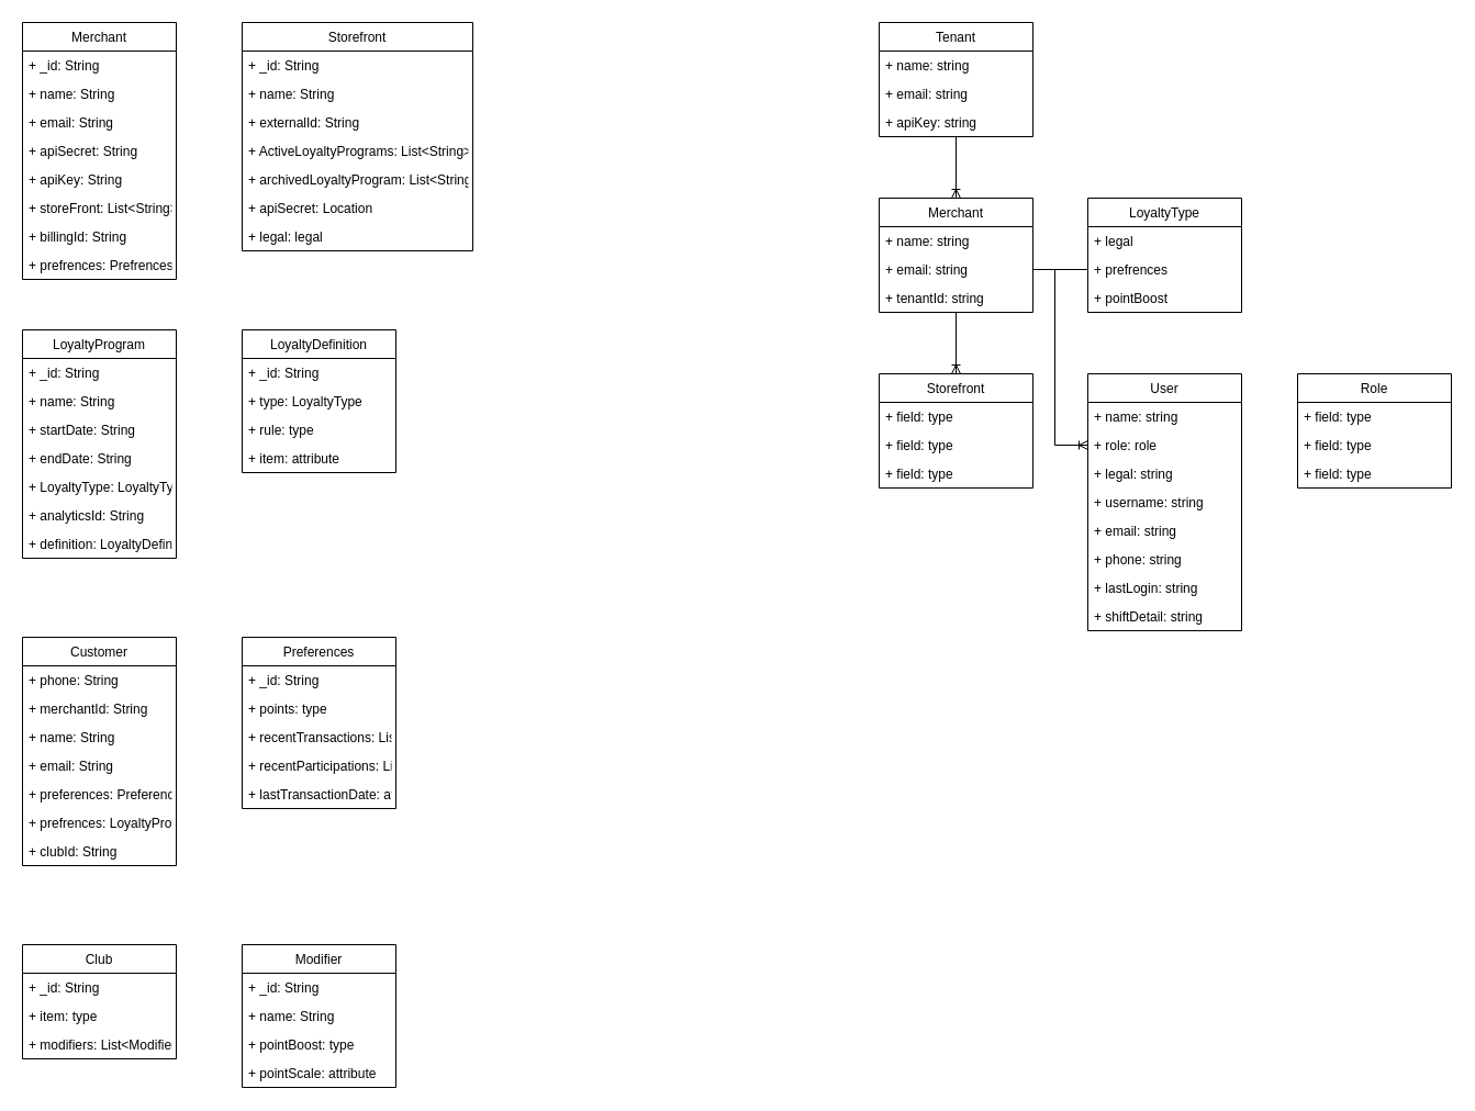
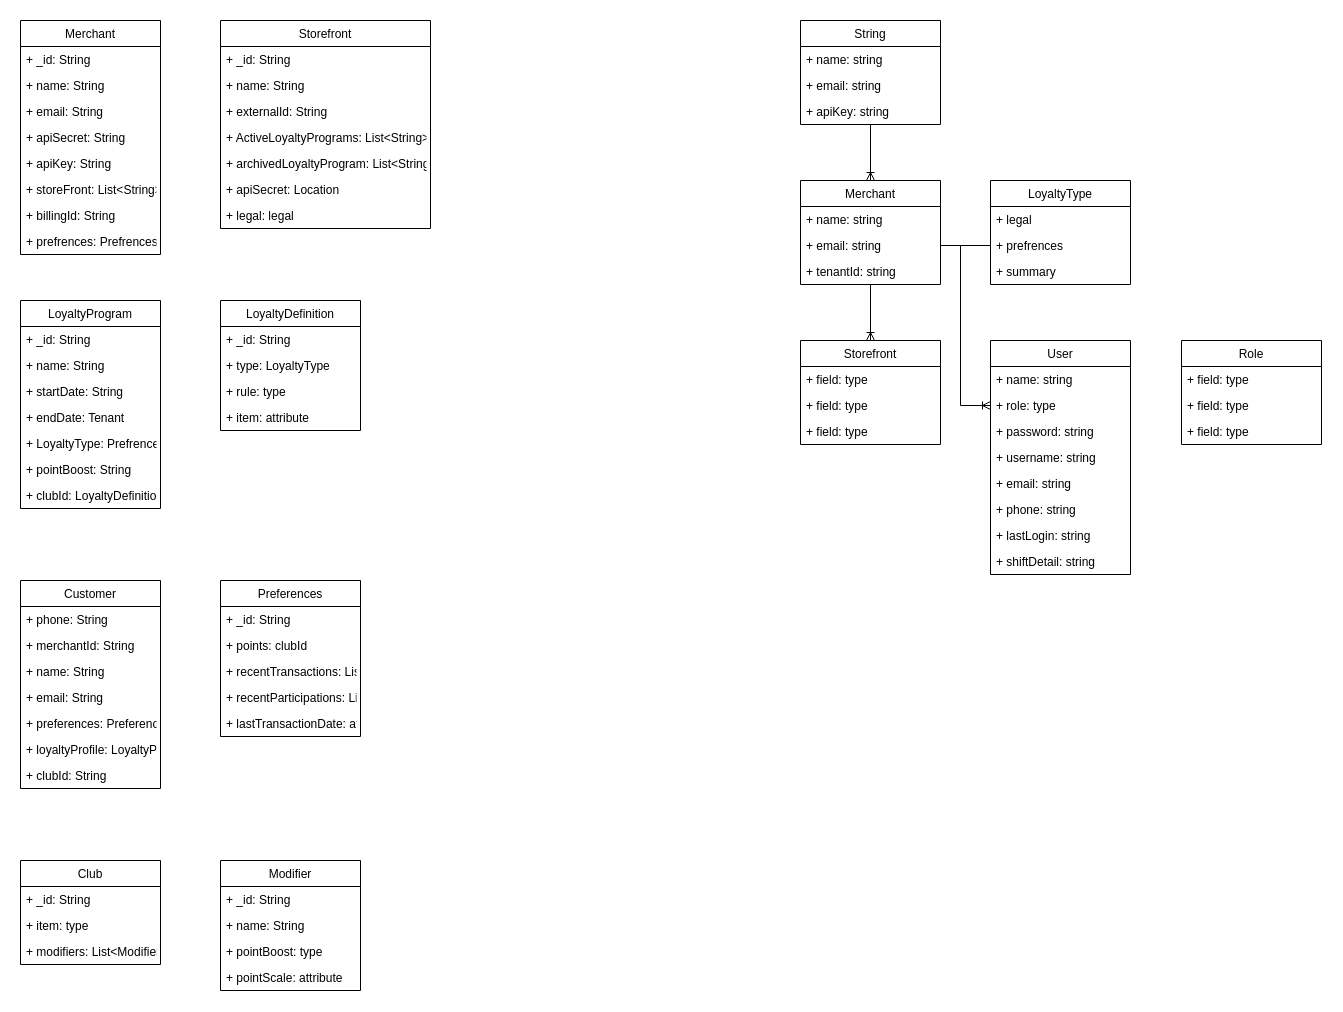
- <mxCell id="55" value="Tenant" style="swimlane;fontStyle=0;childLayout=stackLayout;horizontal=1;startSize=26;fillColor=none;horizontalStack=0;resizeParent=1;resizeParentMax=0;resizeLast=0;collapsible=1;marginBottom=0;" parent="1" vertex="1"><mxGeometry x="800" y="20" width="140" height="104" as="geometry" /></mxCell>
+ <mxCell id="55" value="String" style="swimlane;fontStyle=0;childLayout=stackLayout;horizontal=1;startSize=26;fillColor=none;horizontalStack=0;resizeParent=1;resizeParentMax=0;resizeLast=0;collapsible=1;marginBottom=0;" parent="1" vertex="1"><mxGeometry x="800" y="20" width="140" height="104" as="geometry" /></mxCell>
- <mxCell id="82" value="+ pointBoost" style="text;strokeColor=none;fillColor=none;align=left;verticalAlign=top;spacingLeft=4;spacingRight=4;overflow=hidden;rotatable=0;points=[[0,0.5],[1,0.5]];portConstraint=eastwest;" parent="79" vertex="1"><mxGeometry y="78" width="140" height="26" as="geometry" /></mxCell>
+ <mxCell id="82" value="+ summary" style="text;strokeColor=none;fillColor=none;align=left;verticalAlign=top;spacingLeft=4;spacingRight=4;overflow=hidden;rotatable=0;points=[[0,0.5],[1,0.5]];portConstraint=eastwest;" parent="79" vertex="1"><mxGeometry y="78" width="140" height="26" as="geometry" /></mxCell>
- <mxCell id="71" value="+ role: role" style="text;strokeColor=none;fillColor=none;align=left;verticalAlign=top;spacingLeft=4;spacingRight=4;overflow=hidden;rotatable=0;points=[[0,0.5],[1,0.5]];portConstraint=eastwest;dashed=1;" parent="69" vertex="1"><mxGeometry y="52" width="140" height="26" as="geometry" /></mxCell>
+ <mxCell id="71" value="+ role: type" style="text;strokeColor=none;fillColor=none;align=left;verticalAlign=top;spacingLeft=4;spacingRight=4;overflow=hidden;rotatable=0;points=[[0,0.5],[1,0.5]];portConstraint=eastwest;dashed=1;" parent="69" vertex="1"><mxGeometry y="52" width="140" height="26" as="geometry" /></mxCell>
- <mxCell id="23" value="+ endDate: String" style="text;strokeColor=none;fillColor=none;align=left;verticalAlign=top;spacingLeft=4;spacingRight=4;overflow=hidden;rotatable=0;points=[[0,0.5],[1,0.5]];portConstraint=eastwest;" parent="19" vertex="1"><mxGeometry y="104" width="140" height="26" as="geometry" /></mxCell>
+ <mxCell id="23" value="+ endDate: Tenant" style="text;strokeColor=none;fillColor=none;align=left;verticalAlign=top;spacingLeft=4;spacingRight=4;overflow=hidden;rotatable=0;points=[[0,0.5],[1,0.5]];portConstraint=eastwest;" parent="19" vertex="1"><mxGeometry y="104" width="140" height="26" as="geometry" /></mxCell>
- <mxCell id="72" value="+ legal: string" style="text;strokeColor=none;fillColor=none;align=left;verticalAlign=top;spacingLeft=4;spacingRight=4;overflow=hidden;rotatable=0;points=[[0,0.5],[1,0.5]];portConstraint=eastwest;dashed=1;" parent="69" vertex="1"><mxGeometry y="78" width="140" height="26" as="geometry" /></mxCell>
+ <mxCell id="72" value="+ password: string" style="text;strokeColor=none;fillColor=none;align=left;verticalAlign=top;spacingLeft=4;spacingRight=4;overflow=hidden;rotatable=0;points=[[0,0.5],[1,0.5]];portConstraint=eastwest;dashed=1;" parent="69" vertex="1"><mxGeometry y="78" width="140" height="26" as="geometry" /></mxCell>
- <mxCell id="24" value="+ LoyaltyType: LoyaltyType" style="text;strokeColor=none;fillColor=none;align=left;verticalAlign=top;spacingLeft=4;spacingRight=4;overflow=hidden;rotatable=0;points=[[0,0.5],[1,0.5]];portConstraint=eastwest;" parent="19" vertex="1"><mxGeometry y="130" width="140" height="26" as="geometry" /></mxCell>
+ <mxCell id="24" value="+ LoyaltyType: Prefrences" style="text;strokeColor=none;fillColor=none;align=left;verticalAlign=top;spacingLeft=4;spacingRight=4;overflow=hidden;rotatable=0;points=[[0,0.5],[1,0.5]];portConstraint=eastwest;" parent="19" vertex="1"><mxGeometry y="130" width="140" height="26" as="geometry" /></mxCell>
- <mxCell id="25" value="+ analyticsId: String" style="text;strokeColor=none;fillColor=none;align=left;verticalAlign=top;spacingLeft=4;spacingRight=4;overflow=hidden;rotatable=0;points=[[0,0.5],[1,0.5]];portConstraint=eastwest;" parent="19" vertex="1"><mxGeometry y="156" width="140" height="26" as="geometry" /></mxCell>
+ <mxCell id="25" value="+ pointBoost: String" style="text;strokeColor=none;fillColor=none;align=left;verticalAlign=top;spacingLeft=4;spacingRight=4;overflow=hidden;rotatable=0;points=[[0,0.5],[1,0.5]];portConstraint=eastwest;" parent="19" vertex="1"><mxGeometry y="156" width="140" height="26" as="geometry" /></mxCell>
- <mxCell id="26" value="+ definition: LoyaltyDefinition" style="text;strokeColor=none;fillColor=none;align=left;verticalAlign=top;spacingLeft=4;spacingRight=4;overflow=hidden;rotatable=0;points=[[0,0.5],[1,0.5]];portConstraint=eastwest;" parent="19" vertex="1"><mxGeometry y="182" width="140" height="26" as="geometry" /></mxCell>
+ <mxCell id="26" value="+ clubId: LoyaltyDefinition" style="text;strokeColor=none;fillColor=none;align=left;verticalAlign=top;spacingLeft=4;spacingRight=4;overflow=hidden;rotatable=0;points=[[0,0.5],[1,0.5]];portConstraint=eastwest;" parent="19" vertex="1"><mxGeometry y="182" width="140" height="26" as="geometry" /></mxCell>
- <mxCell id="37" value="+ points: type" style="text;strokeColor=none;fillColor=none;align=left;verticalAlign=top;spacingLeft=4;spacingRight=4;overflow=hidden;rotatable=0;points=[[0,0.5],[1,0.5]];portConstraint=eastwest;" parent="35" vertex="1"><mxGeometry y="52" width="140" height="26" as="geometry" /></mxCell>
+ <mxCell id="37" value="+ points: clubId" style="text;strokeColor=none;fillColor=none;align=left;verticalAlign=top;spacingLeft=4;spacingRight=4;overflow=hidden;rotatable=0;points=[[0,0.5],[1,0.5]];portConstraint=eastwest;" parent="35" vertex="1"><mxGeometry y="52" width="140" height="26" as="geometry" /></mxCell>
- <mxCell id="33" value="+ prefrences: LoyaltyProfile" style="text;strokeColor=none;fillColor=none;align=left;verticalAlign=top;spacingLeft=4;spacingRight=4;overflow=hidden;rotatable=0;points=[[0,0.5],[1,0.5]];portConstraint=eastwest;" parent="27" vertex="1"><mxGeometry y="156" width="140" height="26" as="geometry" /></mxCell>
+ <mxCell id="33" value="+ loyaltyProfile: LoyaltyProfile" style="text;strokeColor=none;fillColor=none;align=left;verticalAlign=top;spacingLeft=4;spacingRight=4;overflow=hidden;rotatable=0;points=[[0,0.5],[1,0.5]];portConstraint=eastwest;" parent="27" vertex="1"><mxGeometry y="156" width="140" height="26" as="geometry" /></mxCell>
